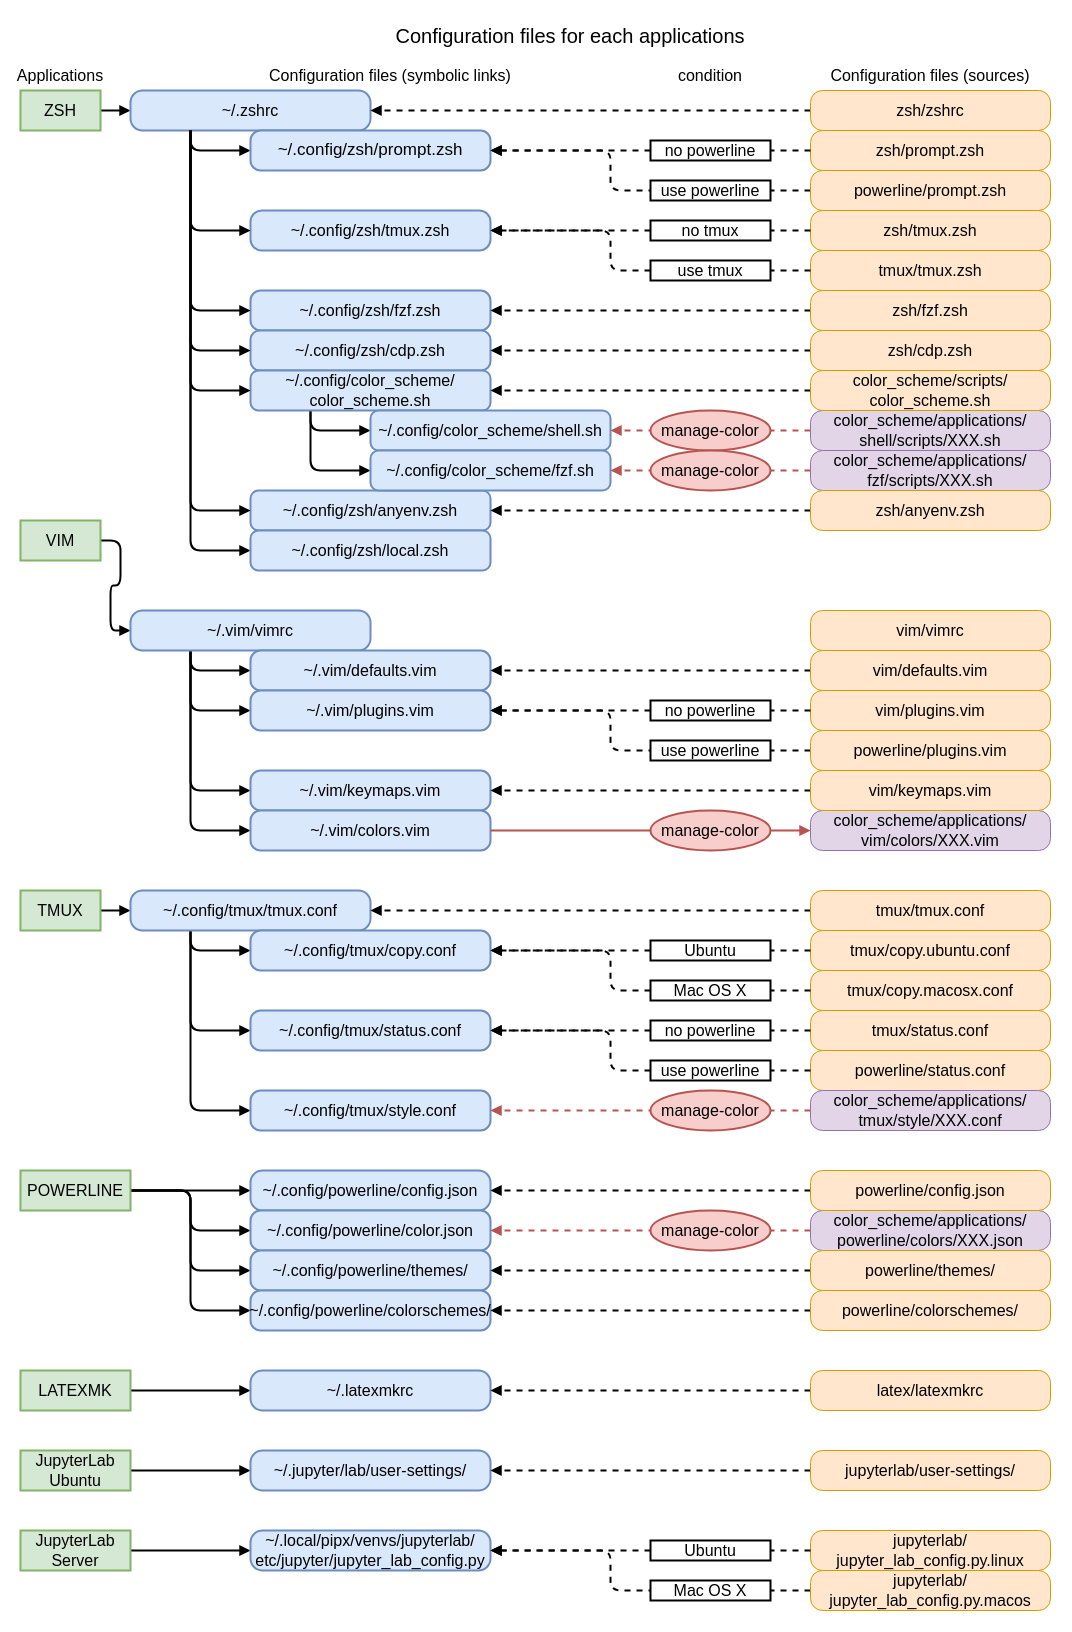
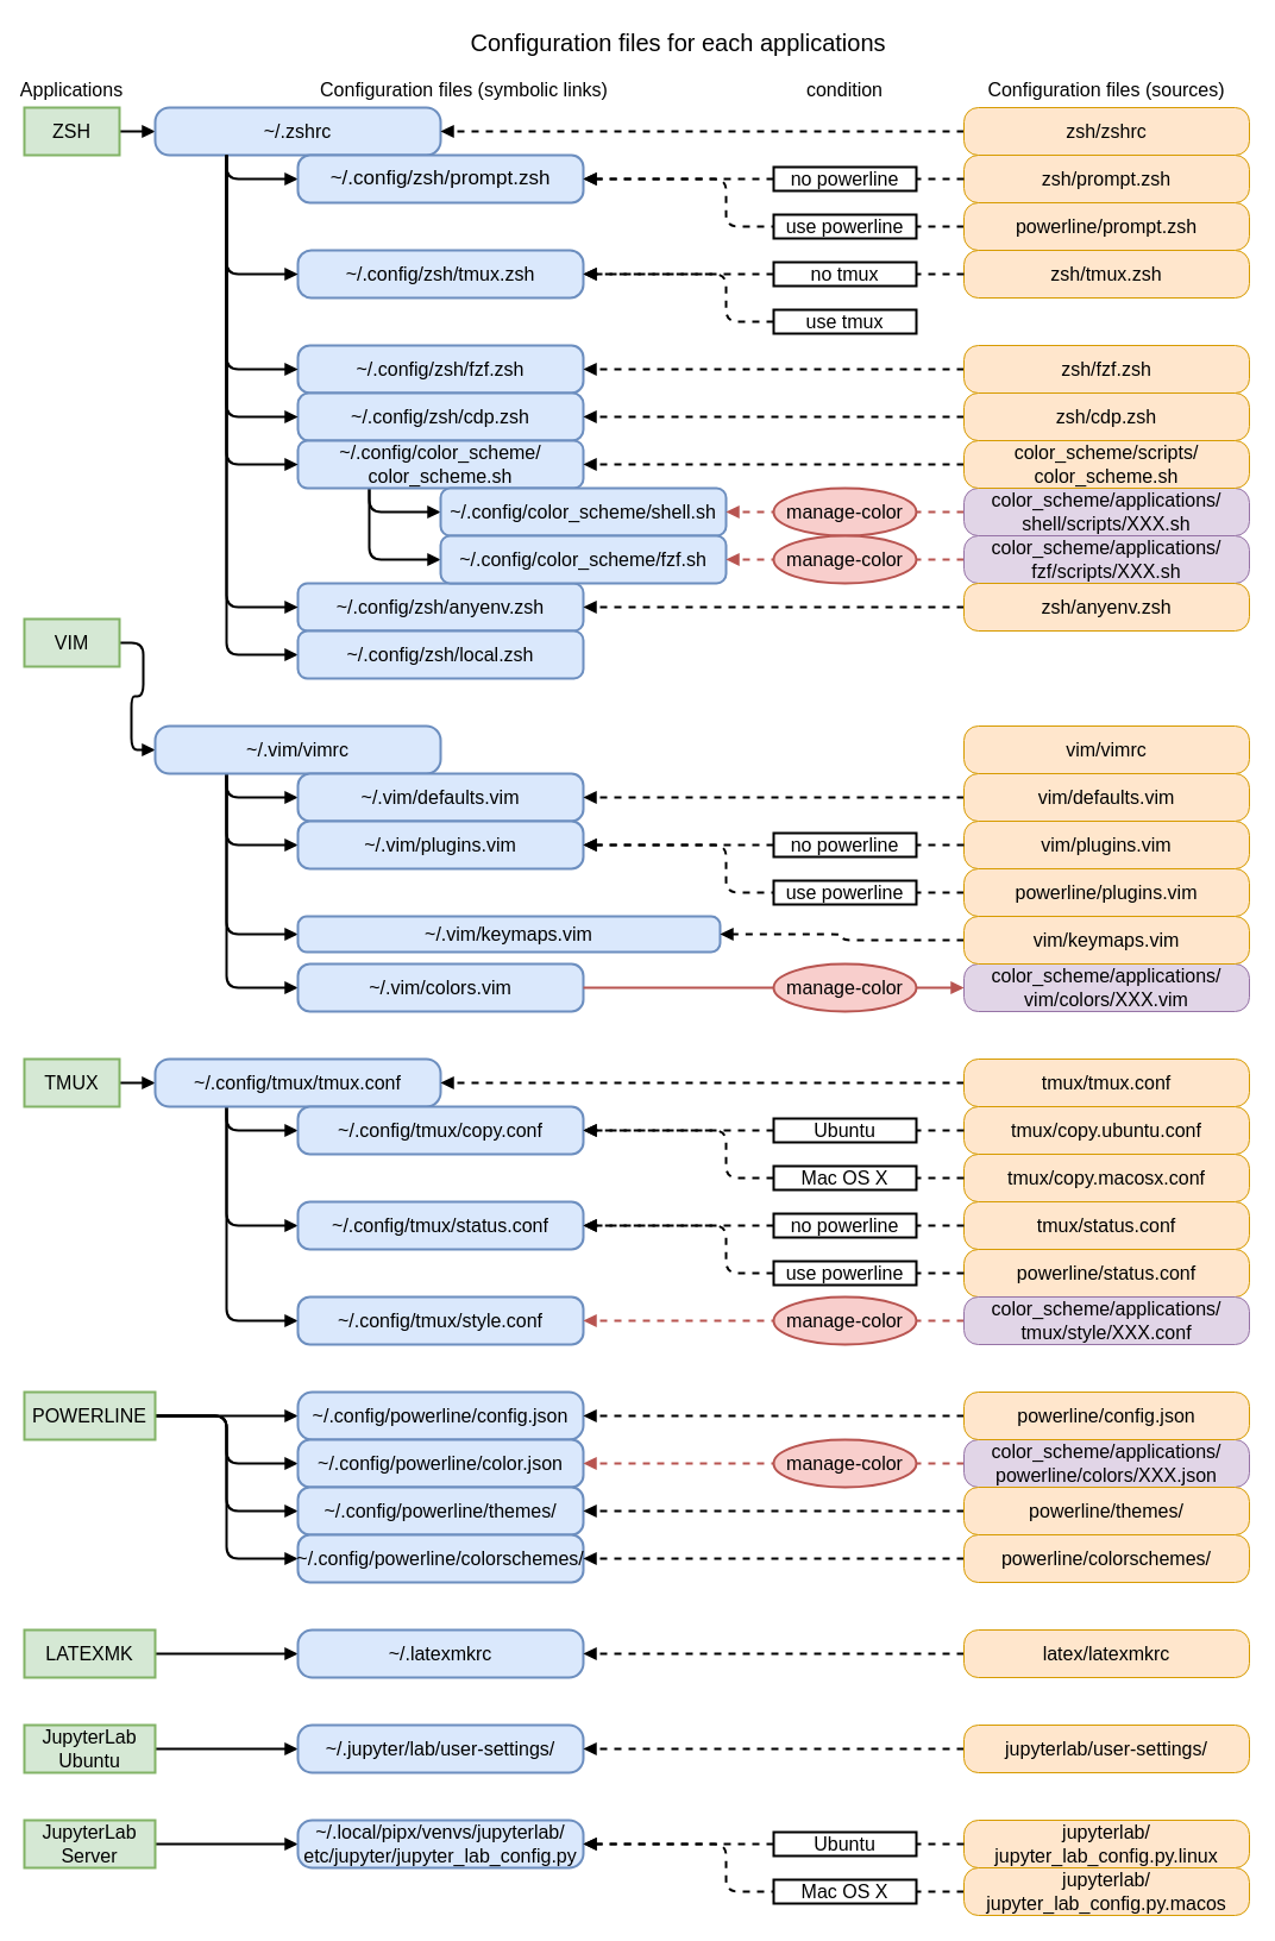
- <mxCell id="86" value="" style="edgeStyle=orthogonalEdgeStyle;rounded=1;orthogonalLoop=1;jettySize=auto;html=1;exitX=0;exitY=0.5;exitDx=0;exitDy=0;fontSize=12;endArrow=none;endFill=1;strokeWidth=2;dashed=1;" parent="1" source="58" target="85" edge="1"><mxGeometry relative="1" as="geometry"><mxPoint x="810" y="270" as="sourcePoint" /><mxPoint x="450" y="230" as="targetPoint" /></mxGeometry></mxCell>
- <mxCell id="58" value="tmux/tmux.zsh" style="rounded=1;whiteSpace=wrap;html=1;arcSize=30;fillColor=#ffe6cc;strokeColor=#d79b00;fontSize=16;" parent="1" vertex="1"><mxGeometry x="810" y="250" width="240" height="40" as="geometry" /></mxCell>
- <mxCell id="36" value="~/.vim/keymaps.vim" style="rounded=1;whiteSpace=wrap;html=1;arcSize=25;strokeWidth=2;fillColor=#dae8fc;strokeColor=#6c8ebf;fontSize=16;" parent="1" vertex="1"><mxGeometry x="250" y="770" width="240" height="40" as="geometry" /></mxCell>
+ <mxCell id="36" value="~/.vim/keymaps.vim" style="rounded=1;whiteSpace=wrap;html=1;arcSize=25;strokeWidth=2;fillColor=#dae8fc;strokeColor=#6c8ebf;fontSize=16;" parent="1" vertex="1"><mxGeometry x="250" y="770" width="355" height="30" as="geometry" /></mxCell>
